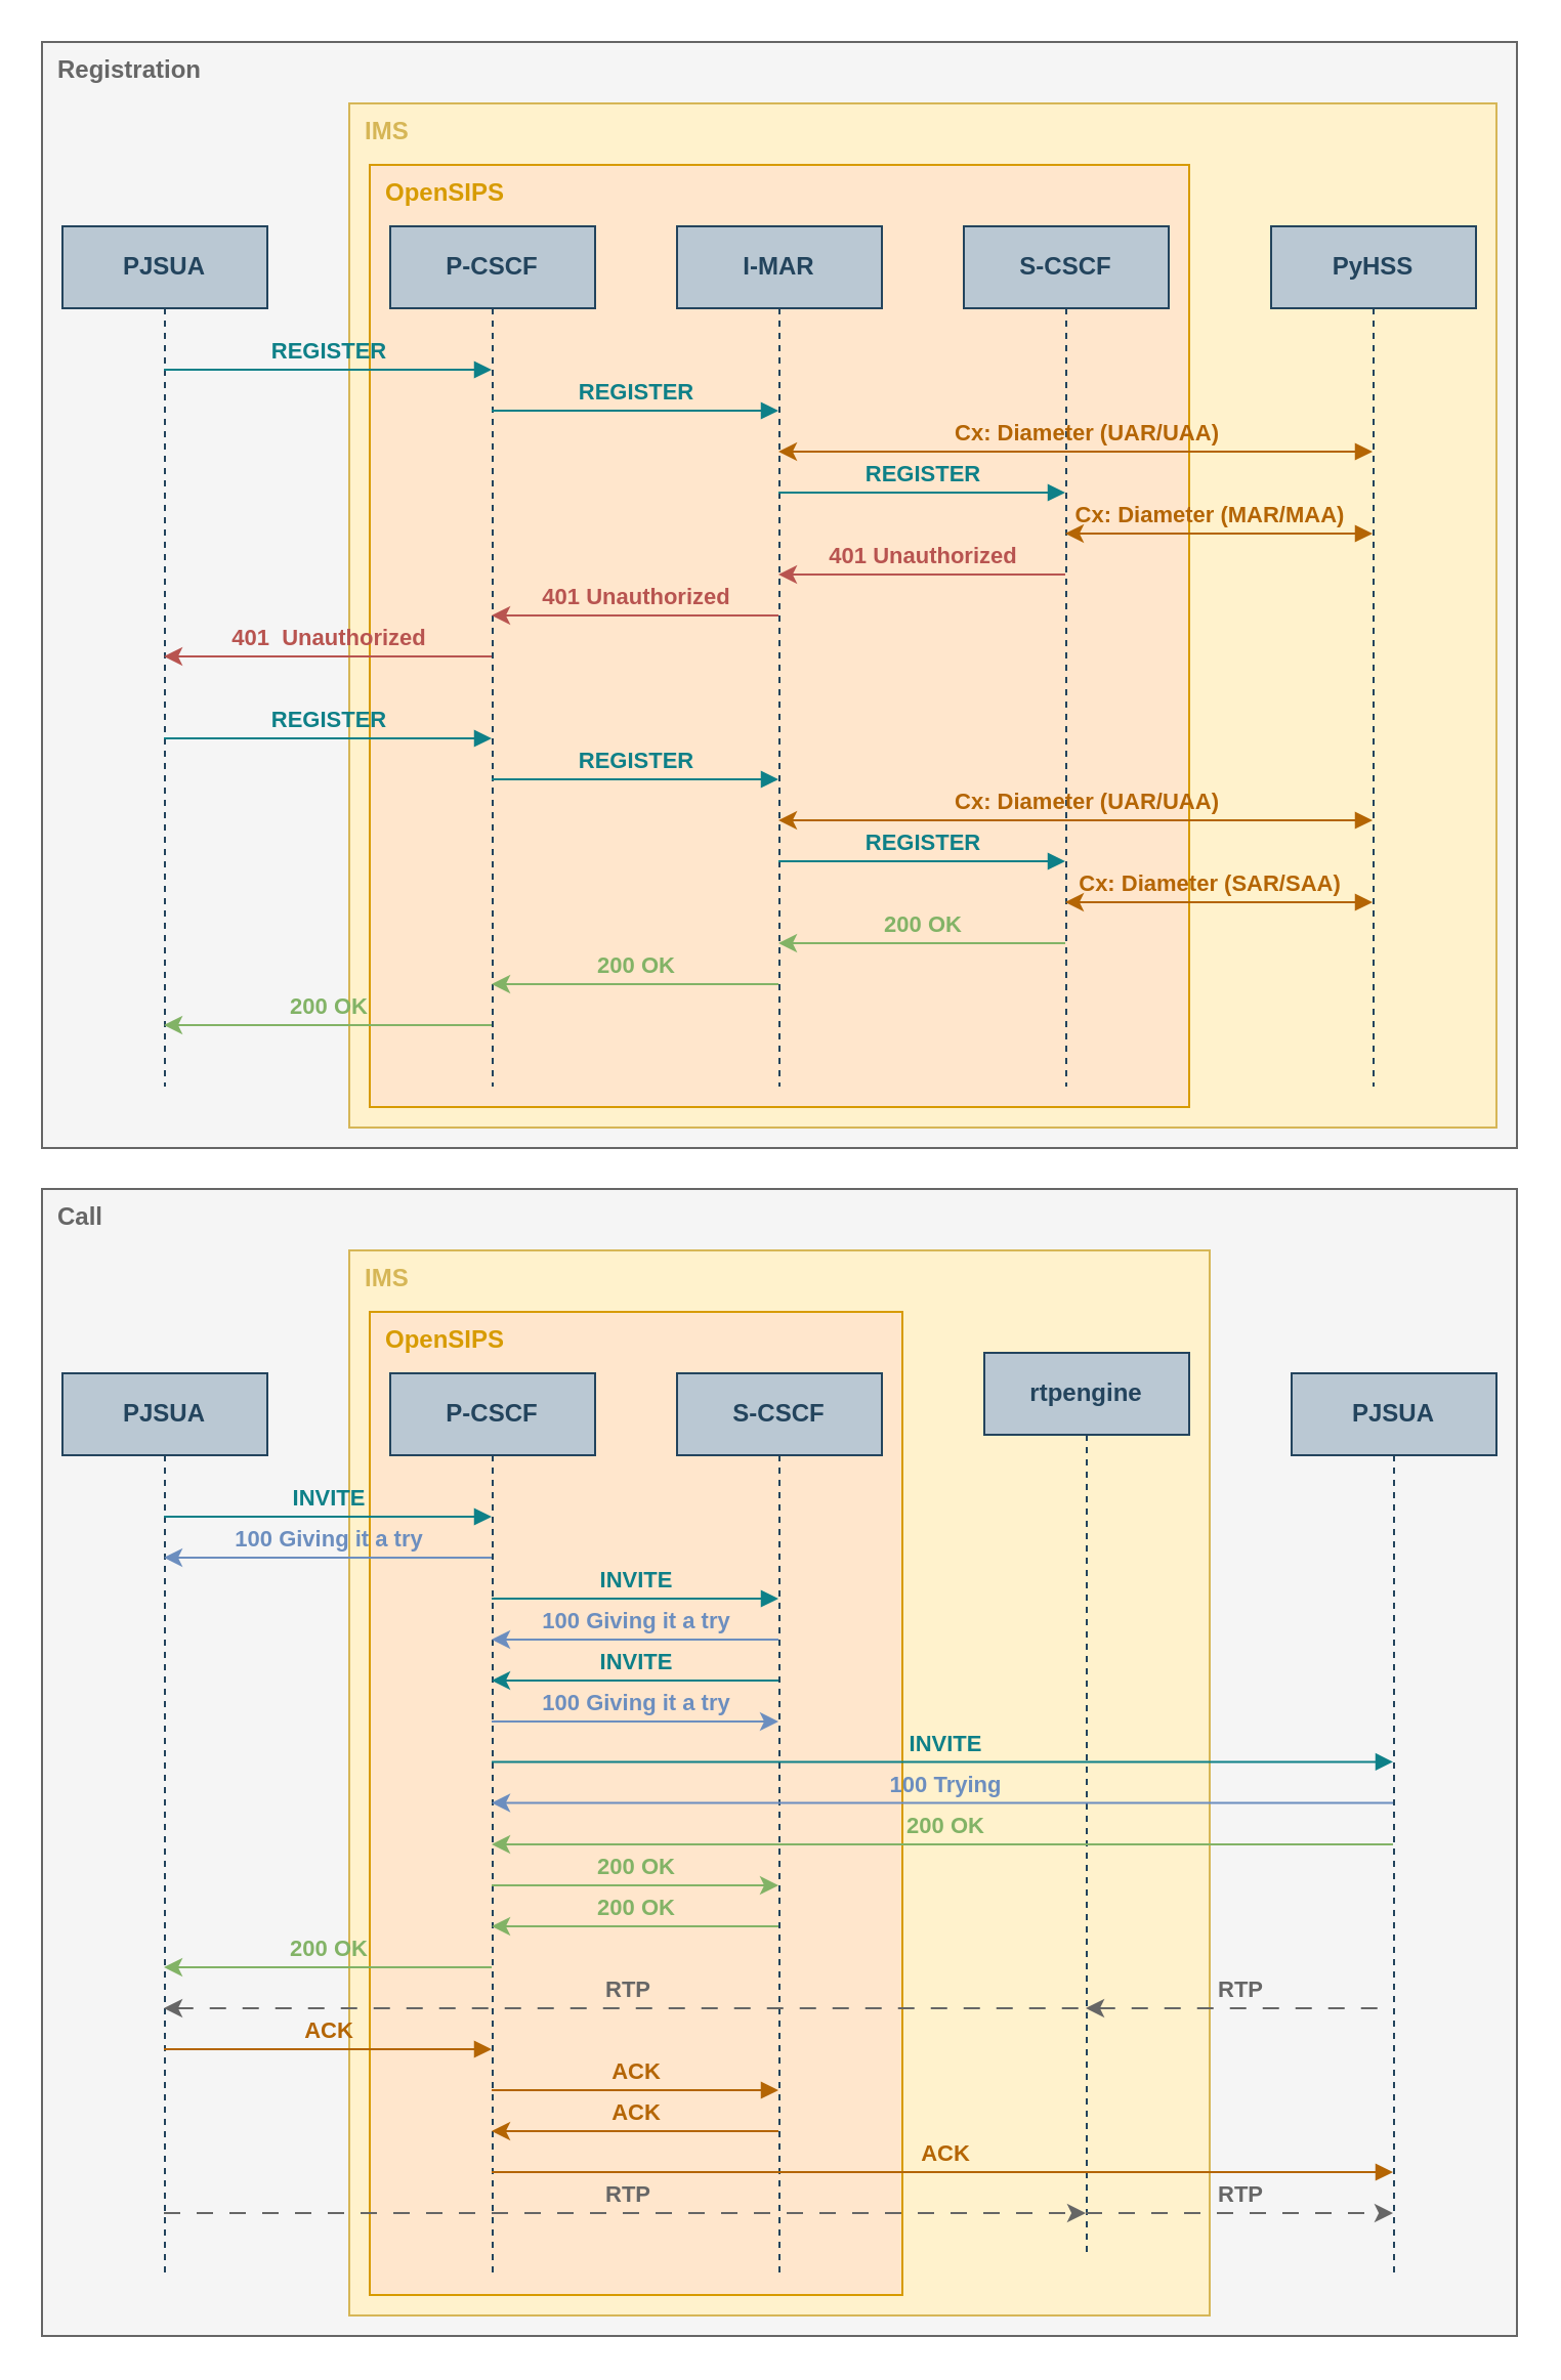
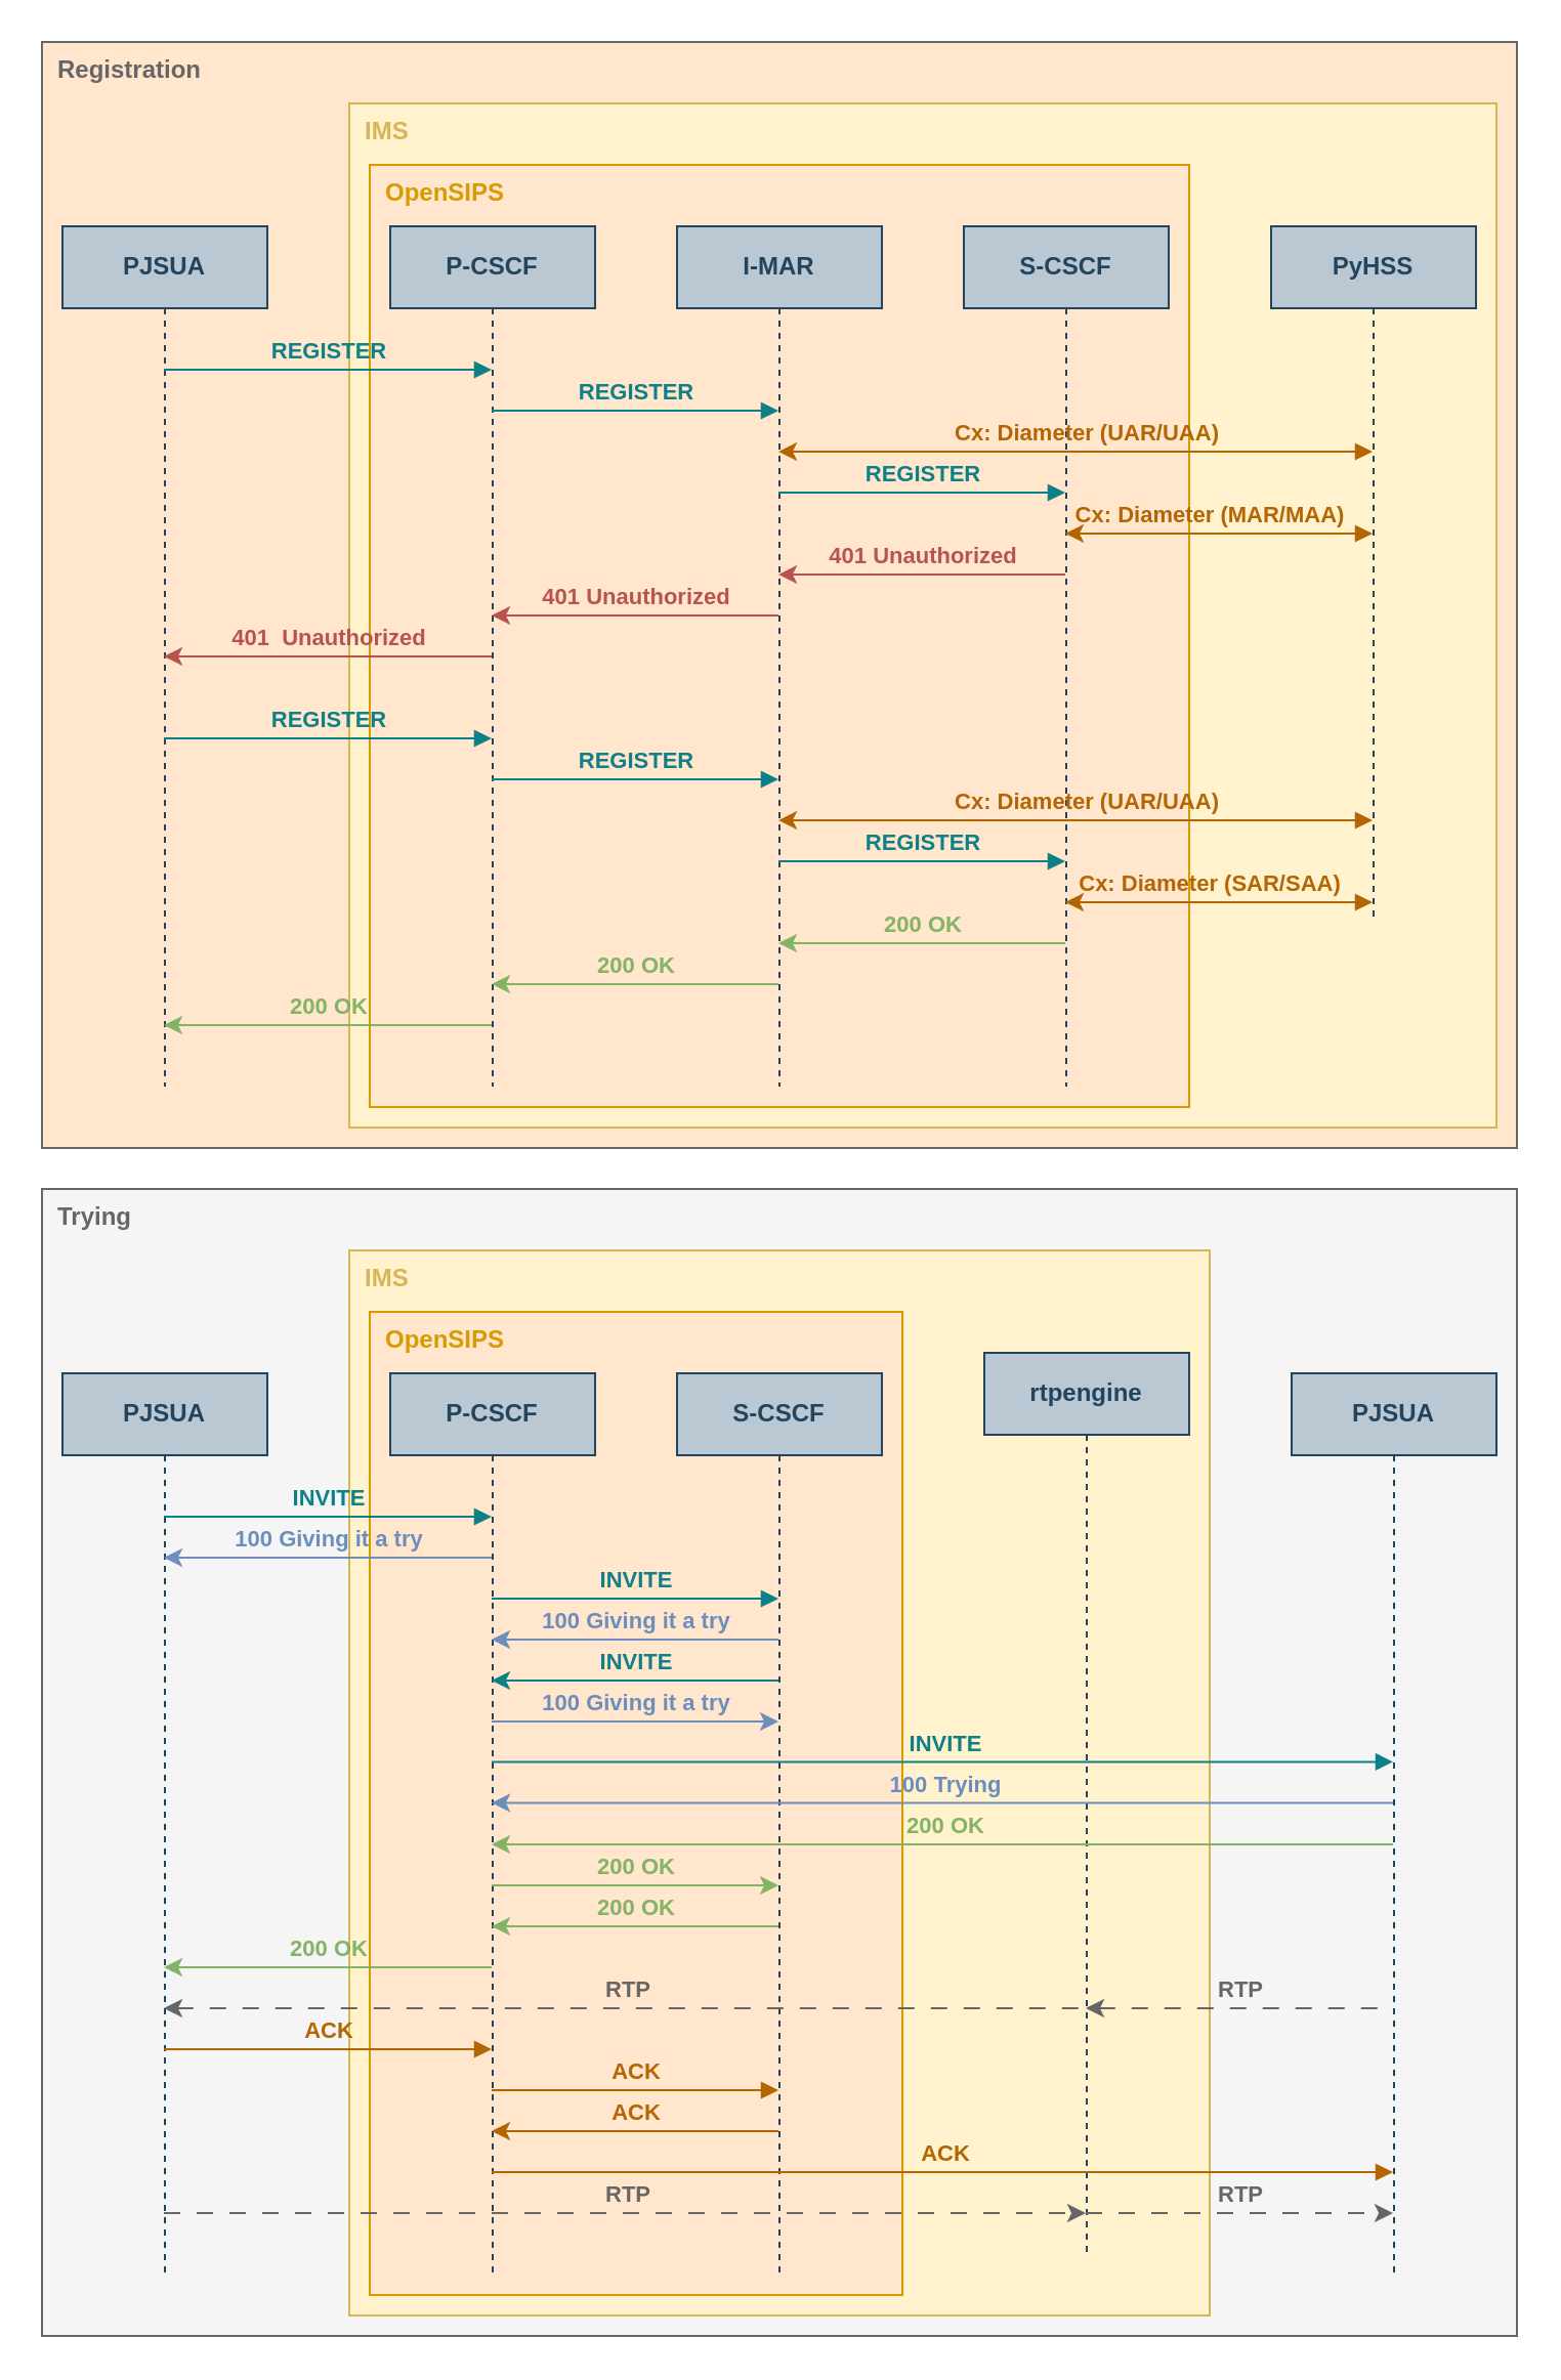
- <mxCell id="2" value="Registration" style="rounded=0;whiteSpace=wrap;html=1;verticalAlign=top;align=left;fontStyle=1;spacingLeft=6;fillColor=#f5f5f5;strokeColor=#666666;fontColor=#666666;" vertex="1" parent="1"><mxGeometry x="20" y="20" width="720" height="540" as="geometry" /></mxCell>
+ <mxCell id="2" value="Registration" style="rounded=0;whiteSpace=wrap;html=1;verticalAlign=top;align=left;fontStyle=1;spacingLeft=6;fillColor=#ffe6cc;strokeColor=#666666;fontColor=#666666;" vertex="1" parent="1"><mxGeometry x="20" y="20" width="720" height="540" as="geometry" /></mxCell>
- <mxCell id="9" value="PyHSS" style="shape=umlLifeline;perimeter=lifelinePerimeter;whiteSpace=wrap;html=1;container=0;dropTarget=0;collapsible=0;recursiveResize=0;outlineConnect=0;portConstraint=eastwest;newEdgeStyle={&quot;edgeStyle&quot;:&quot;elbowEdgeStyle&quot;,&quot;elbow&quot;:&quot;vertical&quot;,&quot;curved&quot;:0,&quot;rounded&quot;:0};fillColor=#bac8d3;strokeColor=#23445d;fontStyle=1;fontColor=#23445D;" vertex="1" parent="1"><mxGeometry x="620" y="110" width="100" height="420" as="geometry" /></mxCell>
+ <mxCell id="9" value="PyHSS" style="shape=umlLifeline;perimeter=lifelinePerimeter;whiteSpace=wrap;html=1;container=0;dropTarget=0;collapsible=0;recursiveResize=0;outlineConnect=0;portConstraint=eastwest;newEdgeStyle={&quot;edgeStyle&quot;:&quot;elbowEdgeStyle&quot;,&quot;elbow&quot;:&quot;vertical&quot;,&quot;curved&quot;:0,&quot;rounded&quot;:0};fillColor=#bac8d3;strokeColor=#23445d;fontStyle=1;fontColor=#23445D;" vertex="1" parent="1"><mxGeometry x="620" y="110" width="100" height="340" as="geometry" /></mxCell>
- <mxCell id="26" value="Call" style="rounded=0;whiteSpace=wrap;html=1;verticalAlign=top;align=left;fontStyle=1;spacingLeft=6;fillColor=#f5f5f5;strokeColor=#666666;fontColor=#666666;" vertex="1" parent="1"><mxGeometry x="20" y="580" width="720" height="560" as="geometry" /></mxCell>
+ <mxCell id="26" value="Trying" style="rounded=0;whiteSpace=wrap;html=1;verticalAlign=top;align=left;fontStyle=1;spacingLeft=6;fillColor=#f5f5f5;strokeColor=#666666;fontColor=#666666;" vertex="1" parent="1"><mxGeometry x="20" y="580" width="720" height="560" as="geometry" /></mxCell>
